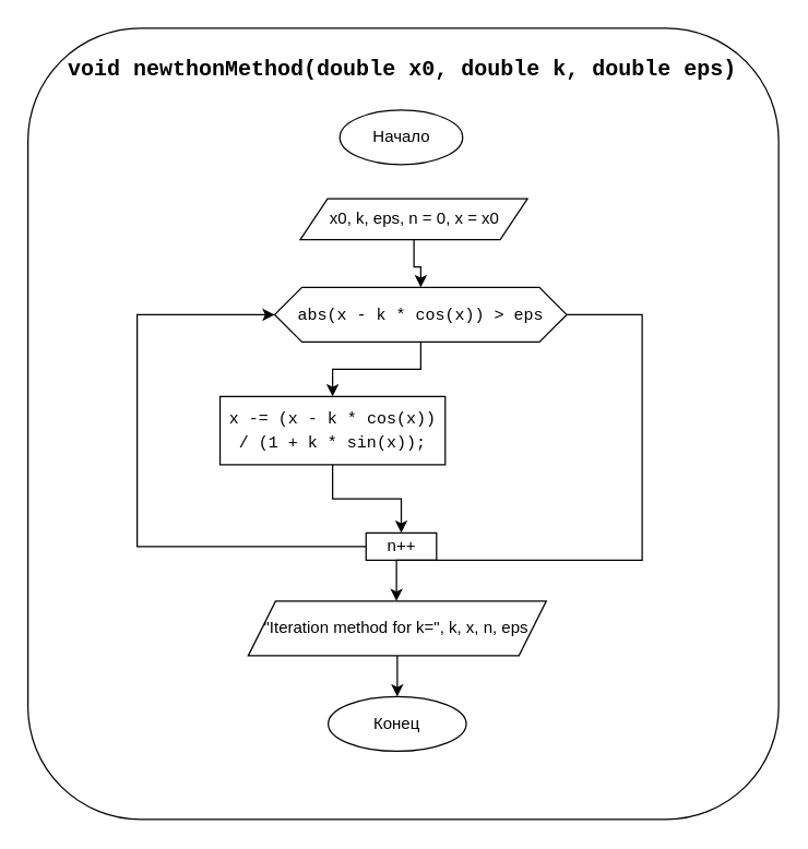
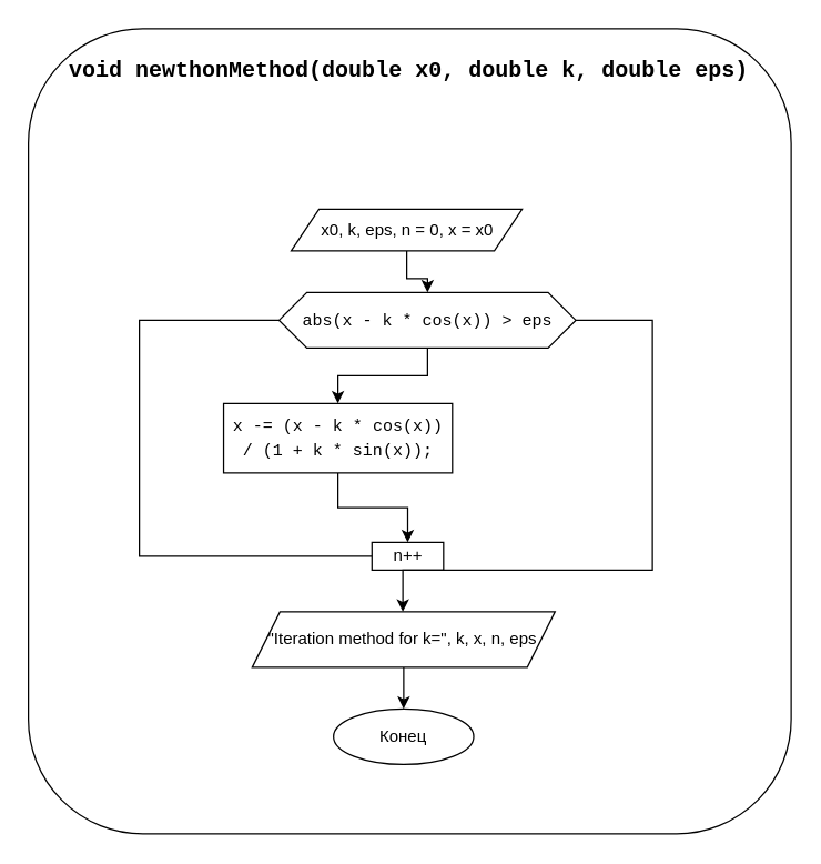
- <mxCell id="6" value="Начало" style="ellipse;whiteSpace=wrap;html=1;fillColor=none;" vertex="1" parent="1"><mxGeometry x="248.5" y="80" width="90" height="40" as="geometry" /></mxCell>
- <mxCell id="5" value="x0, k, eps, n = 0, x = x0" style="shape=parallelogram;perimeter=parallelogramPerimeter;whiteSpace=wrap;html=1;fixedSize=1;fillColor=none;" vertex="1" parent="1"><mxGeometry x="219.5" y="145" width="166.5" height="30" as="geometry" /></mxCell>
+ <mxCell id="5" value="x0, k, eps, n = 0, x = x0" style="shape=parallelogram;perimeter=parallelogramPerimeter;whiteSpace=wrap;html=1;fixedSize=1;fillColor=none;" vertex="1" parent="1"><mxGeometry x="209.5" y="150" width="166.5" height="30" as="geometry" /></mxCell>
- <mxCell id="13" value="" style="edgeStyle=orthogonalEdgeStyle;rounded=0;orthogonalLoop=1;jettySize=auto;html=1;entryX=0;entryY=0.5;entryDx=0;entryDy=0;" edge="1" parent="1" source="14" target="9"><mxGeometry relative="1" as="geometry"><mxPoint x="292.7" y="390" as="targetPoint" /><Array as="points"><mxPoint x="294" y="400" /><mxPoint x="100" y="400" /><mxPoint x="100" y="230" /></Array></mxGeometry></mxCell>
+ <mxCell id="13" value="" style="edgeStyle=orthogonalEdgeStyle;rounded=0;orthogonalLoop=1;jettySize=auto;html=1;entryX=0;entryY=0.5;entryDx=0;entryDy=0;endArrow=none;" edge="1" parent="1" source="14" target="9"><mxGeometry relative="1" as="geometry"><mxPoint x="292.7" y="390" as="targetPoint" /><Array as="points"><mxPoint x="294" y="400" /><mxPoint x="100" y="400" /><mxPoint x="100" y="230" /></Array></mxGeometry></mxCell>
